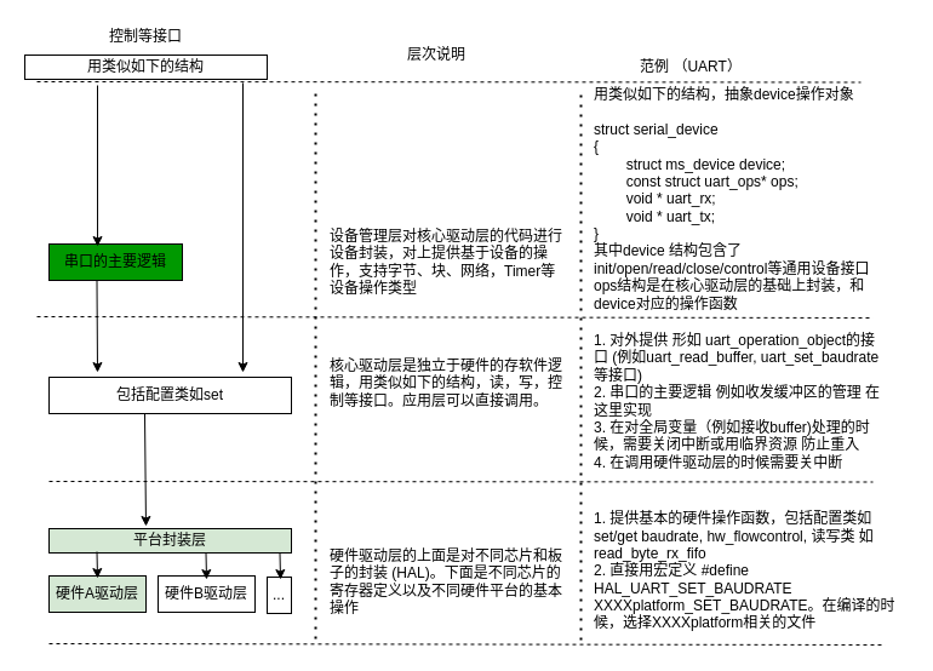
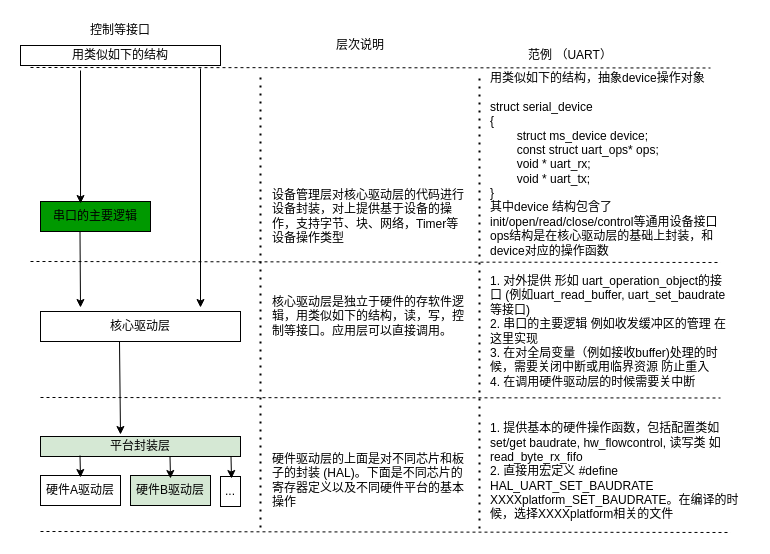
- <mxCell id="5" value="包括配置类如set" style="rounded=0;whiteSpace=wrap;html=1;" parent="1" vertex="1"><mxGeometry x="40" y="311" width="200" height="30" as="geometry" /></mxCell>
+ <mxCell id="5" value="核心驱动层" style="rounded=0;whiteSpace=wrap;html=1;" parent="1" vertex="1"><mxGeometry x="40" y="311" width="200" height="30" as="geometry" /></mxCell>
- <mxCell id="6" value="硬件A驱动层" style="rounded=0;whiteSpace=wrap;html=1;fillColor=#d5e8d4;" parent="1" vertex="1"><mxGeometry x="40" y="475" width="80" height="30" as="geometry" /></mxCell>
+ <mxCell id="6" value="硬件A驱动层" style="rounded=0;whiteSpace=wrap;html=1;" parent="1" vertex="1"><mxGeometry x="40" y="475" width="80" height="30" as="geometry" /></mxCell>
- <mxCell id="8" value="硬件B驱动层" style="rounded=0;whiteSpace=wrap;html=1;" parent="1" vertex="1"><mxGeometry x="130" y="475" width="80" height="30" as="geometry" /></mxCell>
+ <mxCell id="8" value="硬件B驱动层" style="rounded=0;whiteSpace=wrap;html=1;fillColor=#d5e8d4;" parent="1" vertex="1"><mxGeometry x="130" y="475" width="80" height="30" as="geometry" /></mxCell>
